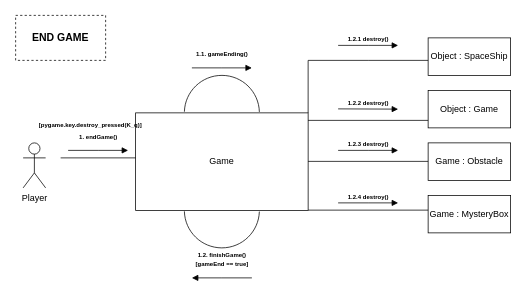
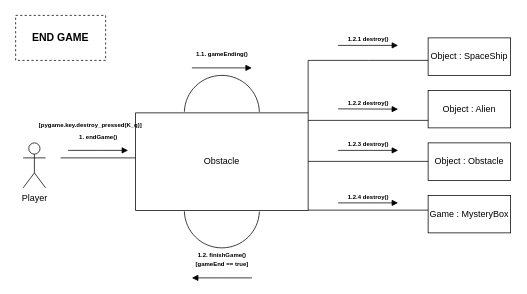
- <mxCell id="9" value="Object : Game" style="html=1;whiteSpace=wrap;" vertex="1" parent="1"><mxGeometry x="570" y="120" width="110" height="50" as="geometry" /></mxCell>
+ <mxCell id="9" value="Object : Alien" style="html=1;whiteSpace=wrap;" vertex="1" parent="1"><mxGeometry x="570" y="120" width="110" height="50" as="geometry" /></mxCell>
- <mxCell id="3" value="Game" style="html=1;whiteSpace=wrap;" vertex="1" parent="1"><mxGeometry x="180" y="150" width="230" height="130" as="geometry" /></mxCell>
+ <mxCell id="3" value="Obstacle" style="html=1;whiteSpace=wrap;" vertex="1" parent="1"><mxGeometry x="180" y="150" width="230" height="130" as="geometry" /></mxCell>
- <mxCell id="10" value="Game : Obstacle" style="html=1;whiteSpace=wrap;" vertex="1" parent="1"><mxGeometry x="570" y="190" width="110" height="50" as="geometry" /></mxCell>
+ <mxCell id="10" value="Object : Obstacle" style="html=1;whiteSpace=wrap;" vertex="1" parent="1"><mxGeometry x="570" y="190" width="110" height="50" as="geometry" /></mxCell>
